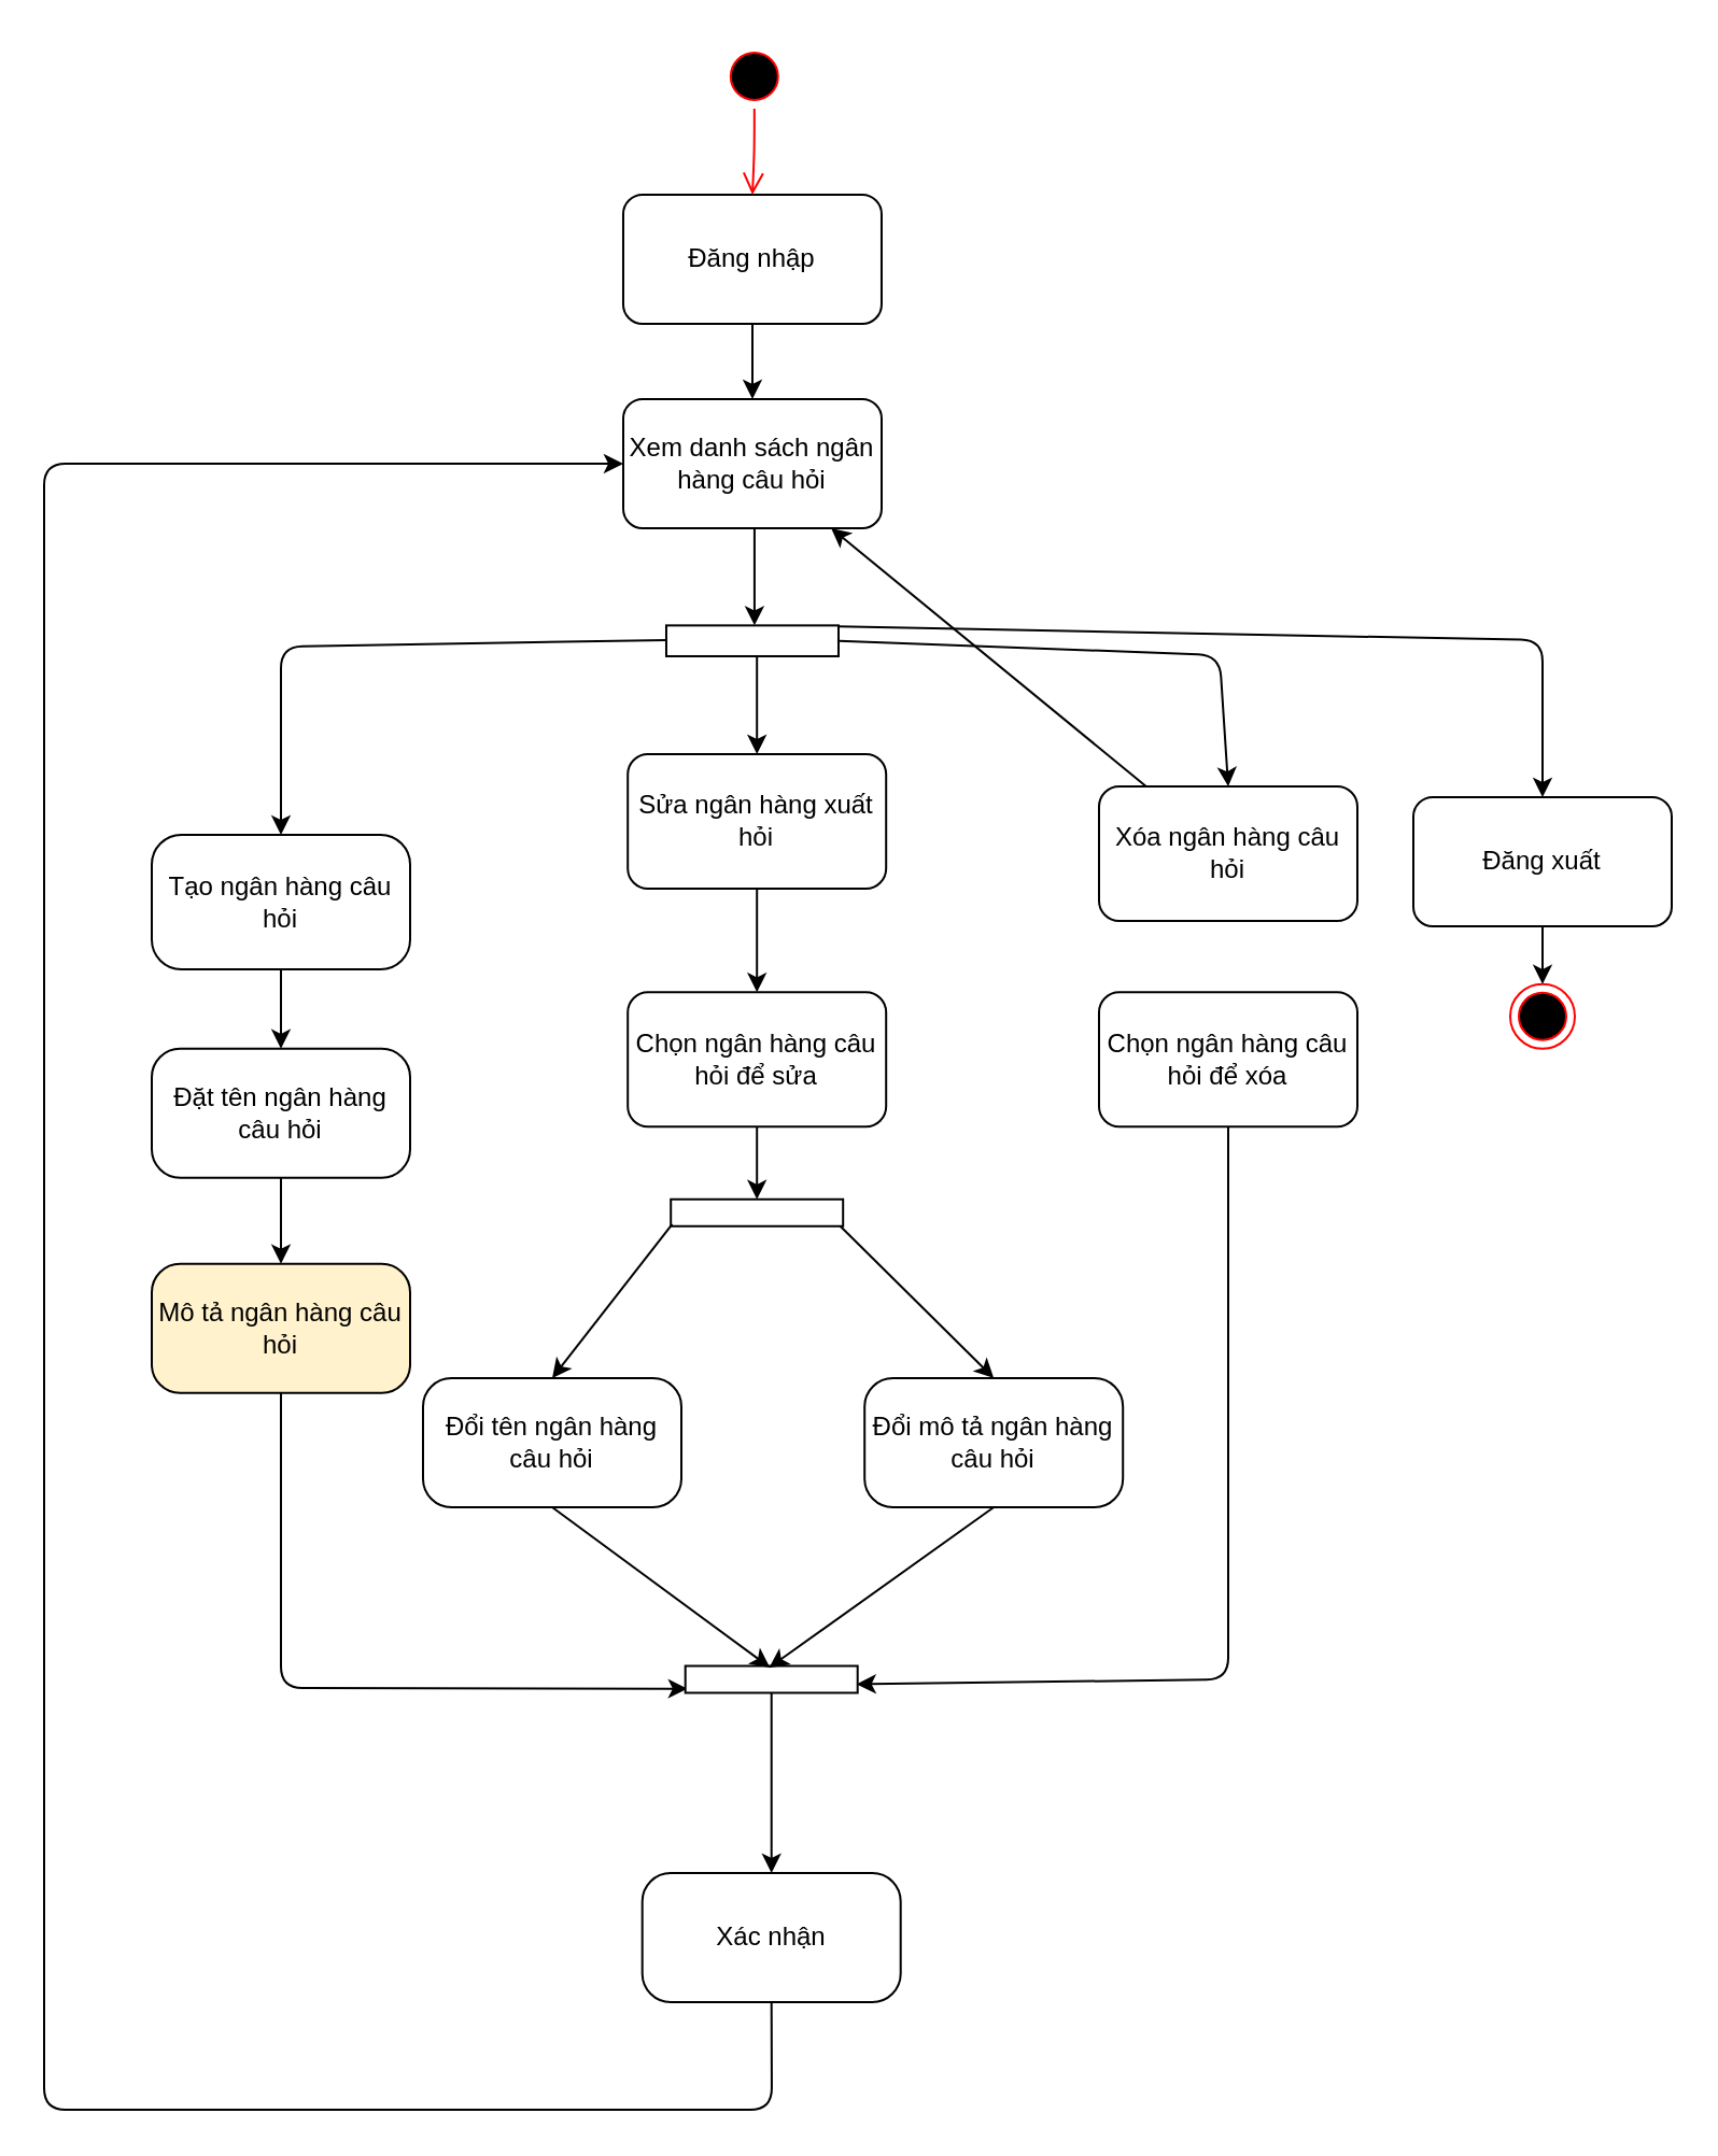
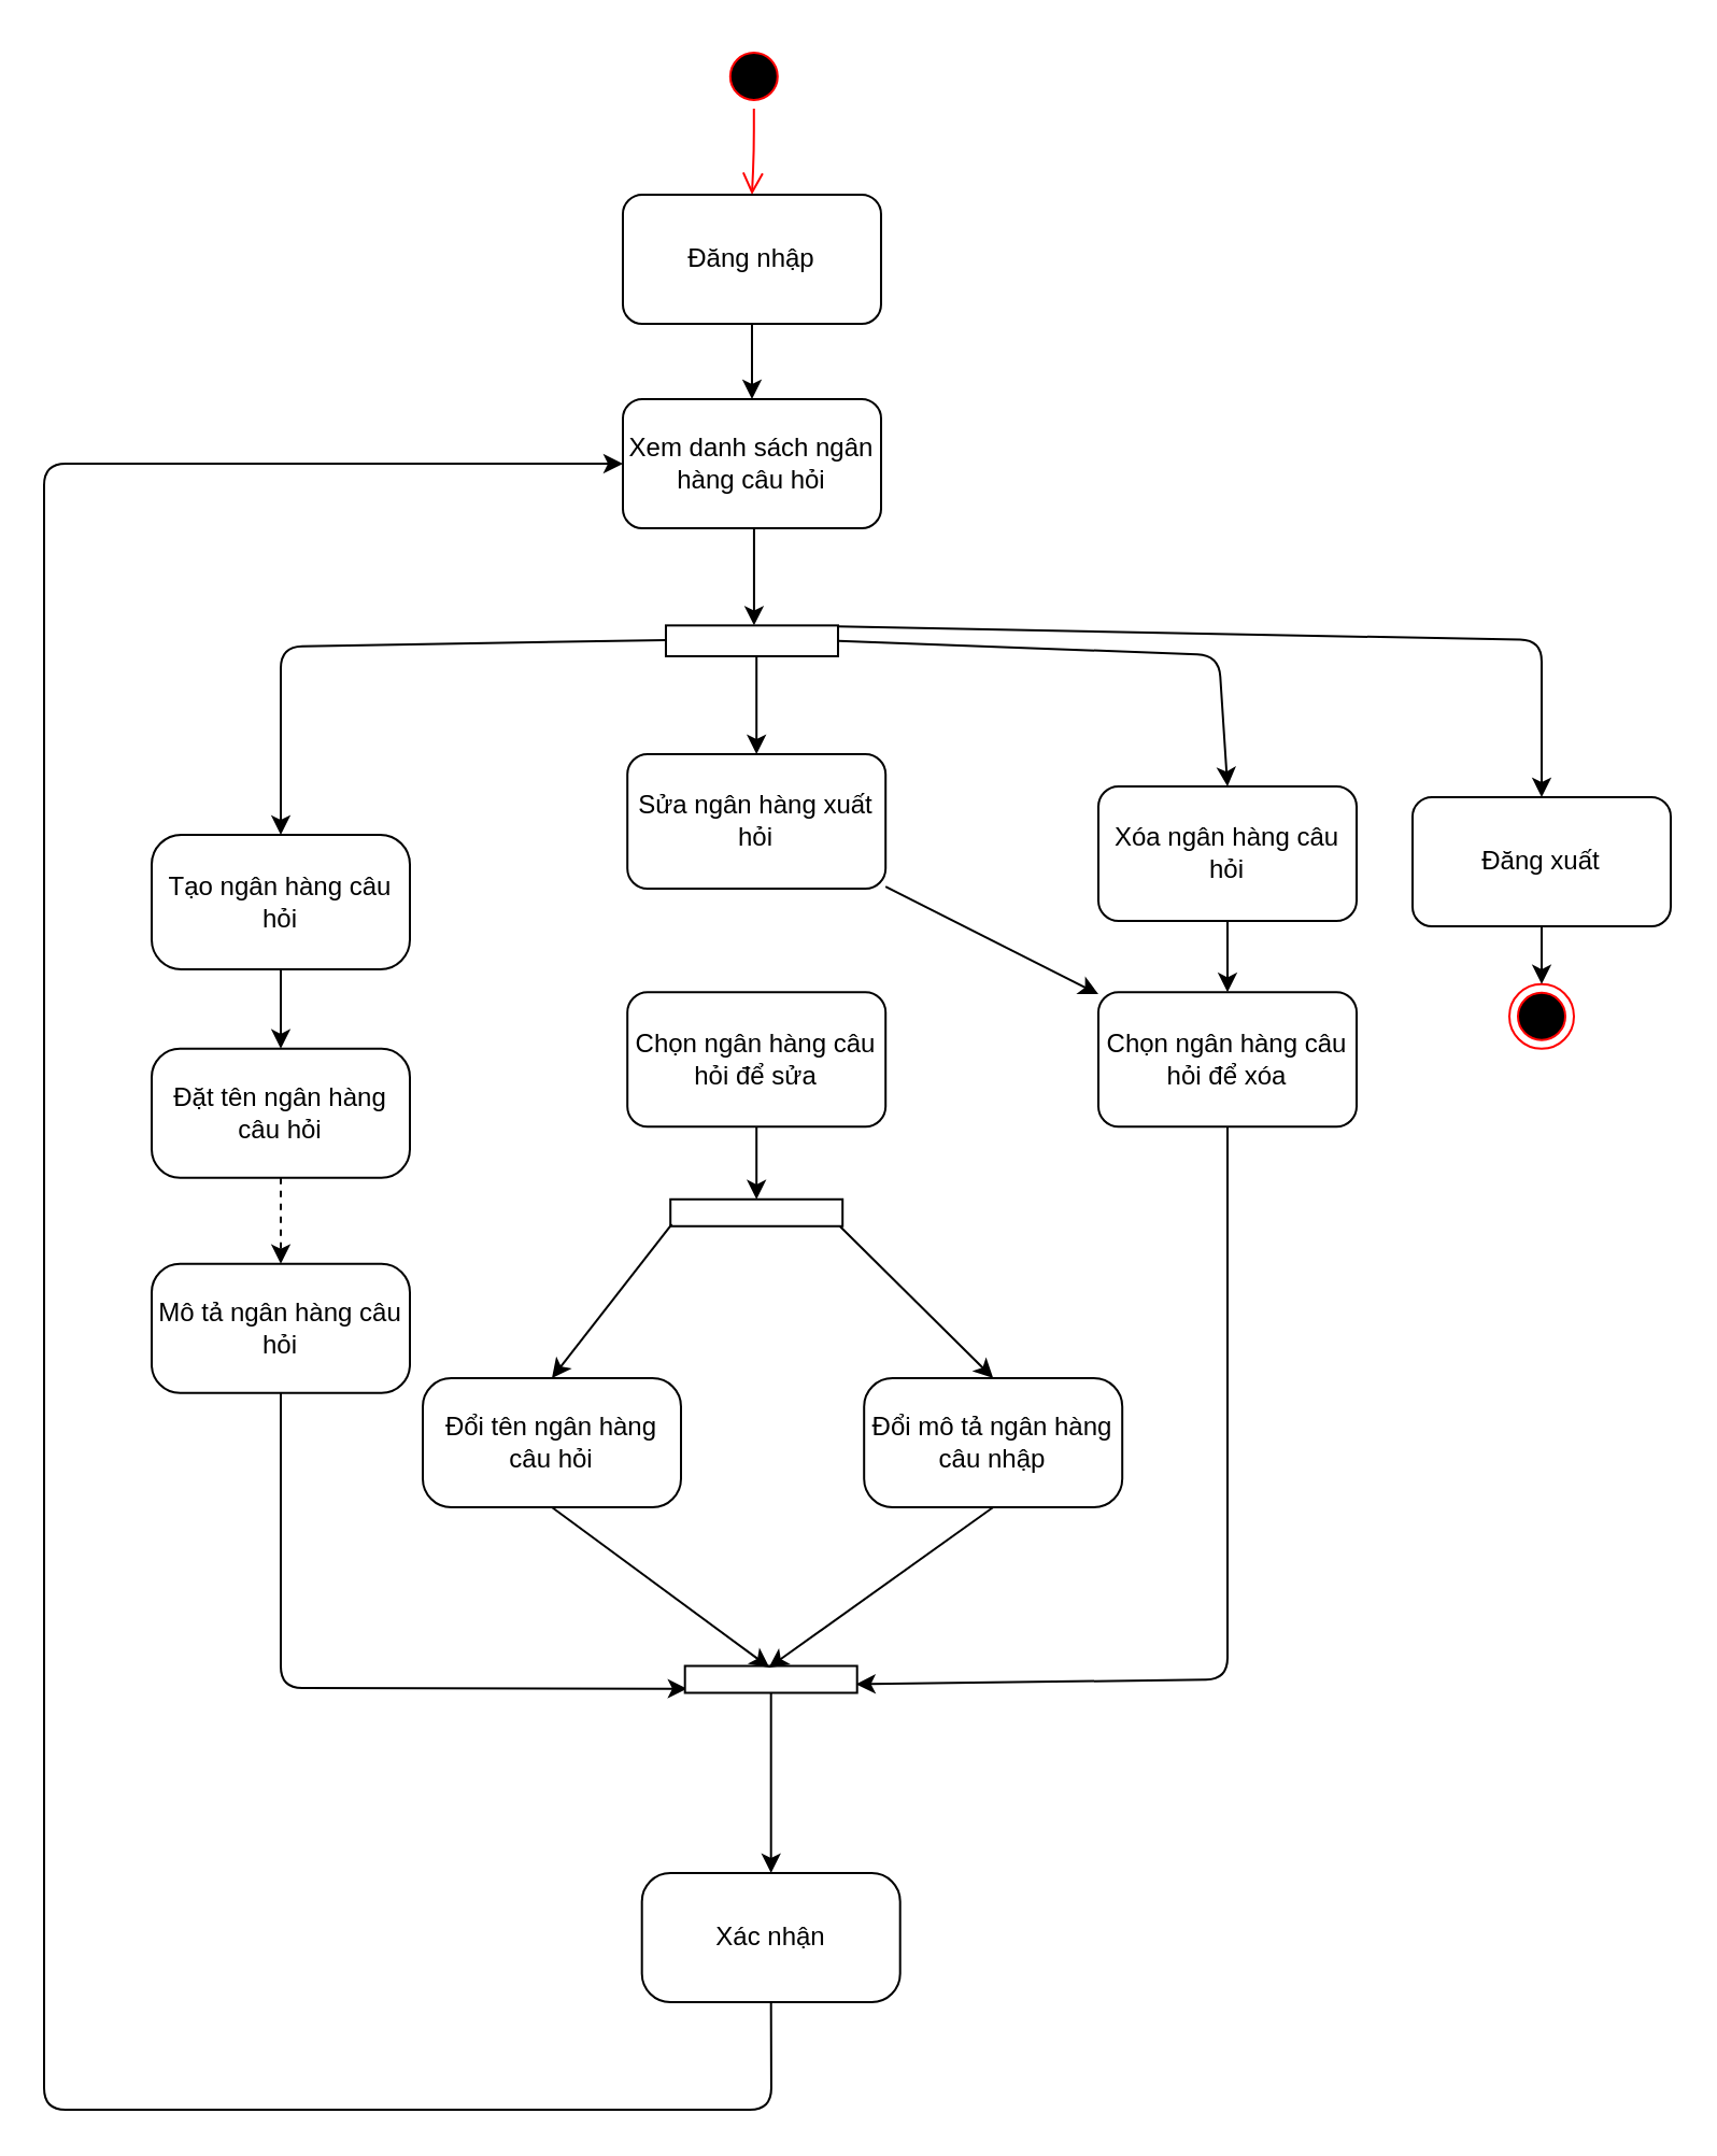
- <mxCell id="11" value="" style="edgeStyle=none;html=1;endArrow=classic;endFill=1;" parent="1" source="12" target="21" edge="1"><mxGeometry relative="1" as="geometry" /></mxCell>
+ <mxCell id="11" value="" style="edgeStyle=none;html=1;endArrow=classic;endFill=1;" parent="1" source="12" target="39" edge="1"><mxGeometry relative="1" as="geometry" /></mxCell>
- <mxCell id="9" value="" style="edgeStyle=none;html=1;" parent="1" source="10" target="29" edge="1"><mxGeometry relative="1" as="geometry" /></mxCell>
+ <mxCell id="9" value="" style="edgeStyle=none;html=1;" parent="1" source="10" target="39" edge="1"><mxGeometry relative="1" as="geometry" /></mxCell>
- <mxCell id="22" value="" style="edgeStyle=none;html=1;" parent="1" source="23" target="24" edge="1"><mxGeometry relative="1" as="geometry" /></mxCell>
+ <mxCell id="22" value="" style="edgeStyle=none;html=1;dashed=1;" parent="1" source="23" target="24" edge="1"><mxGeometry relative="1" as="geometry" /></mxCell>
- <mxCell id="24" value="Mô tả ngân hàng câu hỏi" style="whiteSpace=wrap;html=1;rounded=1;arcSize=22;fillColor=#fff2cc;" parent="1" vertex="1"><mxGeometry x="70" y="586.87" width="120" height="60" as="geometry" /></mxCell>
+ <mxCell id="24" value="Mô tả ngân hàng câu hỏi" style="whiteSpace=wrap;html=1;rounded=1;arcSize=22;" parent="1" vertex="1"><mxGeometry x="70" y="586.87" width="120" height="60" as="geometry" /></mxCell>
- <mxCell id="27" value="Đổi mô tả ngân hàng câu hỏi" style="whiteSpace=wrap;html=1;rounded=1;arcSize=22;" parent="1" vertex="1"><mxGeometry x="401.1" y="640" width="120" height="60" as="geometry" /></mxCell>
+ <mxCell id="27" value="Đổi mô tả ngân hàng câu nhập" style="whiteSpace=wrap;html=1;rounded=1;arcSize=22;" parent="1" vertex="1"><mxGeometry x="401.1" y="640" width="120" height="60" as="geometry" /></mxCell>
